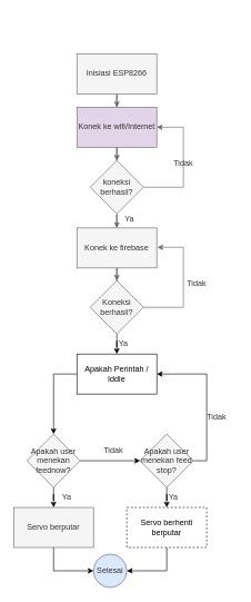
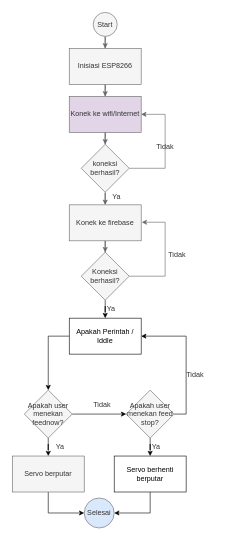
+ <mxCell id="3" value="Start" style="ellipse;whiteSpace=wrap;html=1;aspect=fixed;strokeColor=#666666;shadow=0;fillColor=#f5f5f5;fontColor=#333333;" parent="1" vertex="1"><mxGeometry x="155" y="20" width="40" height="40" as="geometry" /></mxCell>
+ <mxCell id="2" value="" style="edgeStyle=orthogonalEdgeStyle;rounded=0;orthogonalLoop=1;jettySize=auto;html=1;strokeColor=#666666;shadow=0;fillColor=#f5f5f5;" parent="1" source="3" target="5" edge="1"><mxGeometry relative="1" as="geometry" /></mxCell>
- <mxCell id="35" value="Servo berhenti berputar" style="rounded=0;whiteSpace=wrap;html=1;dashed=1;" vertex="1" parent="1"><mxGeometry x="190" y="760" width="120" height="60" as="geometry" /></mxCell>
+ <mxCell id="35" value="Servo berhenti berputar" style="rounded=0;whiteSpace=wrap;html=1;" vertex="1" parent="1"><mxGeometry x="190" y="760" width="120" height="60" as="geometry" /></mxCell>
